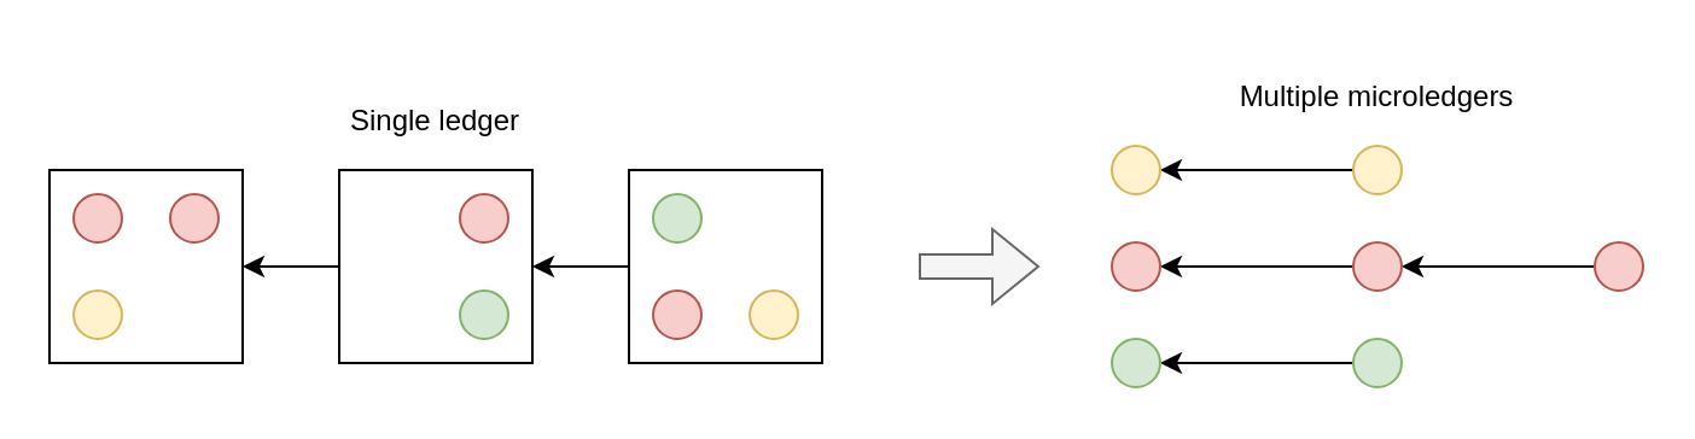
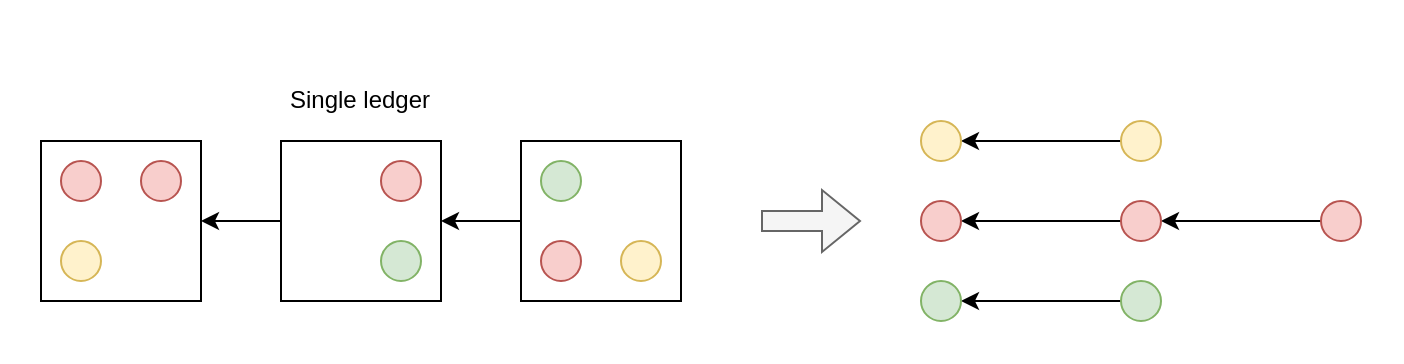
- <mxCell id="27" value="Multiple microledgers" style="text;html=1;strokeColor=none;fillColor=none;align=center;verticalAlign=middle;whiteSpace=wrap;rounded=0;" parent="1" vertex="1"><mxGeometry x="490" y="20" width="160" height="40" as="geometry" /></mxCell>
